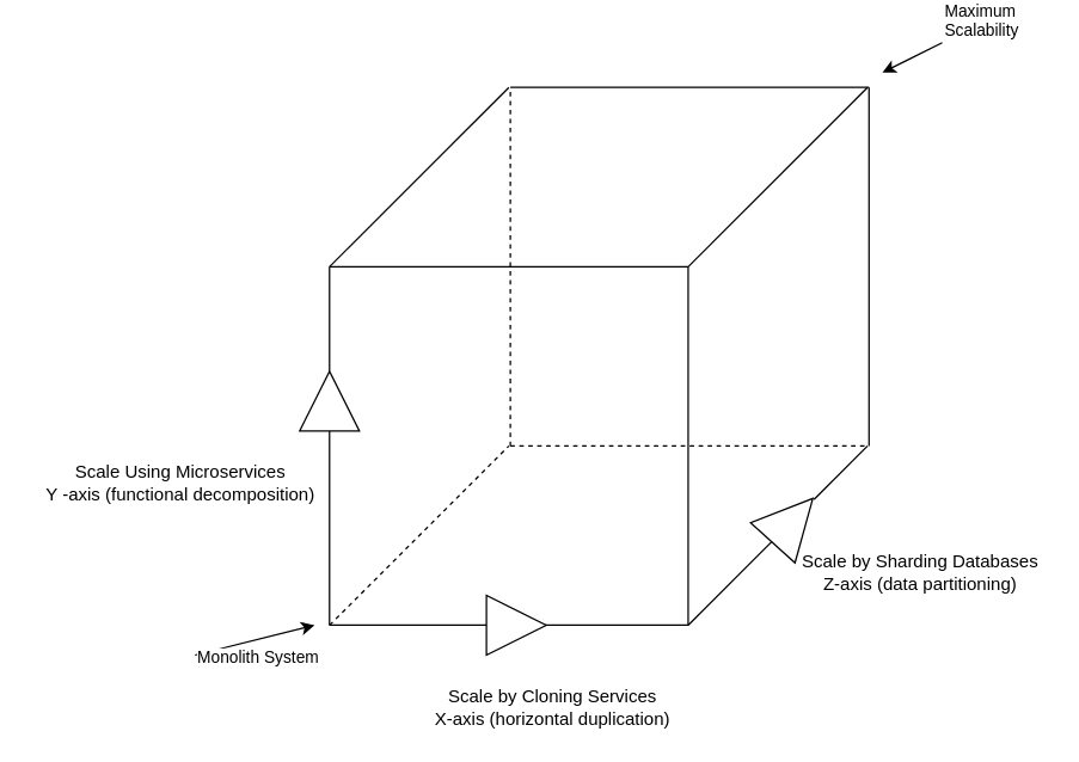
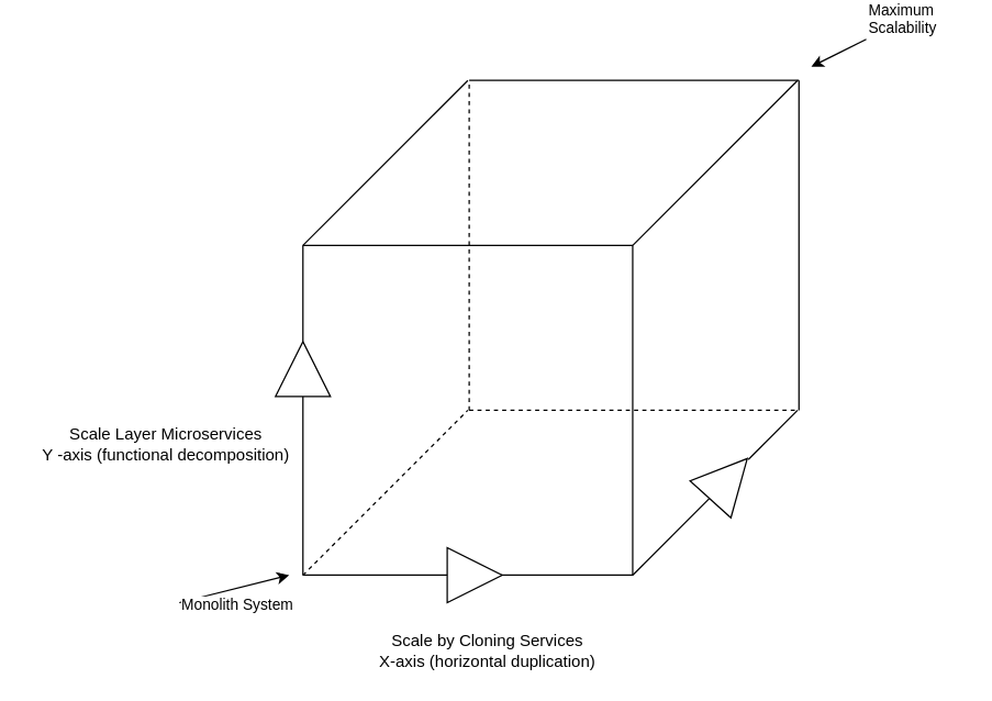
- <mxCell id="17" value="Scale Using Microservices&lt;br&gt;Y -axis (functional decomposition)" style="text;html=1;align=center;verticalAlign=middle;resizable=0;points=[];autosize=1;" parent="8" vertex="1"><mxGeometry x="20" y="300" width="200" height="30" as="geometry" /></mxCell>
+ <mxCell id="17" value="Scale Layer Microservices&lt;br&gt;Y -axis (functional decomposition)" style="text;html=1;align=center;verticalAlign=middle;resizable=0;points=[];autosize=1;" parent="8" vertex="1"><mxGeometry x="20" y="300" width="200" height="30" as="geometry" /></mxCell>
- <mxCell id="21" value="Scale by Sharding Databases&lt;br&gt;Z-axis (data partitioning)" style="text;html=1;align=center;verticalAlign=middle;resizable=0;points=[];autosize=1;" parent="8" vertex="1"><mxGeometry x="530" y="360" width="170" height="30" as="geometry" /></mxCell>
- <mxCell id="18" value="Scale by Cloning Services&lt;br&gt;X-axis (horizontal duplication)" style="text;html=1;align=center;verticalAlign=middle;resizable=0;points=[];autosize=1;" parent="8" vertex="1"><mxGeometry x="284" y="450" width="170" height="30" as="geometry" /></mxCell>
+ <mxCell id="18" value="Scale by Cloning Services&lt;br&gt;X-axis (horizontal duplication)" style="text;html=1;align=center;verticalAlign=middle;resizable=0;points=[];autosize=1;" parent="8" vertex="1"><mxGeometry x="269" y="450" width="170" height="30" as="geometry" /></mxCell>
